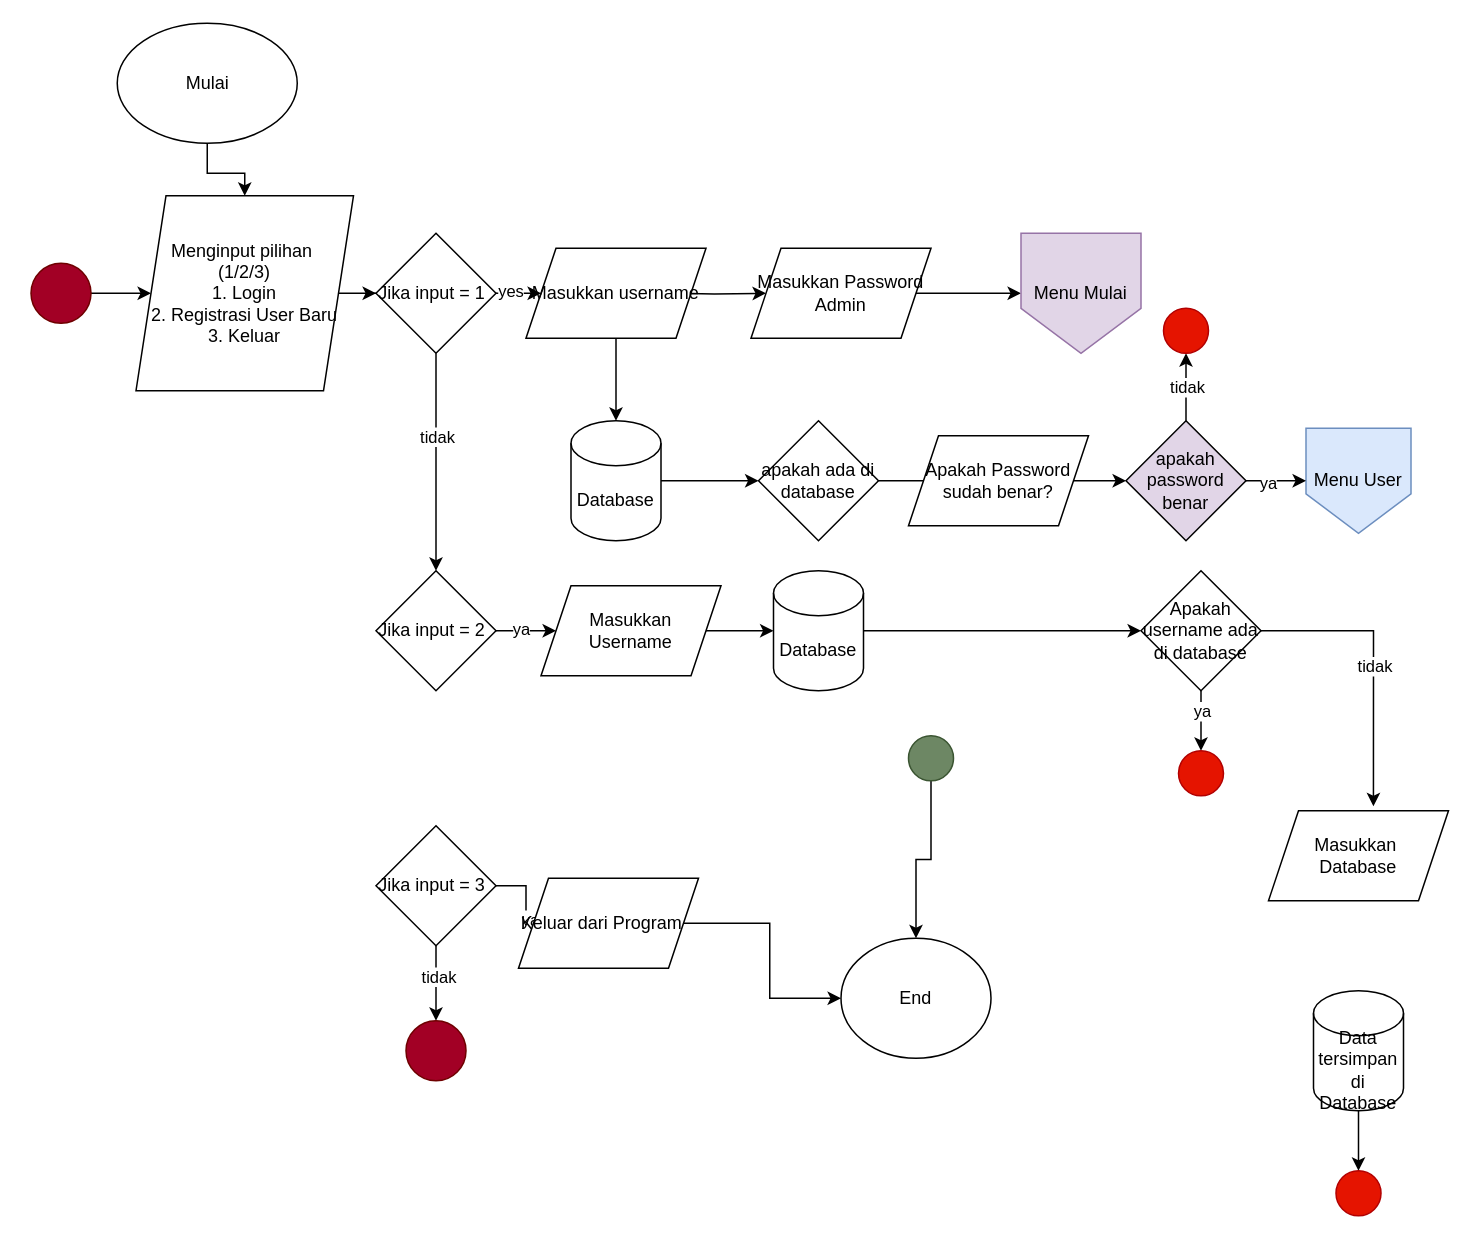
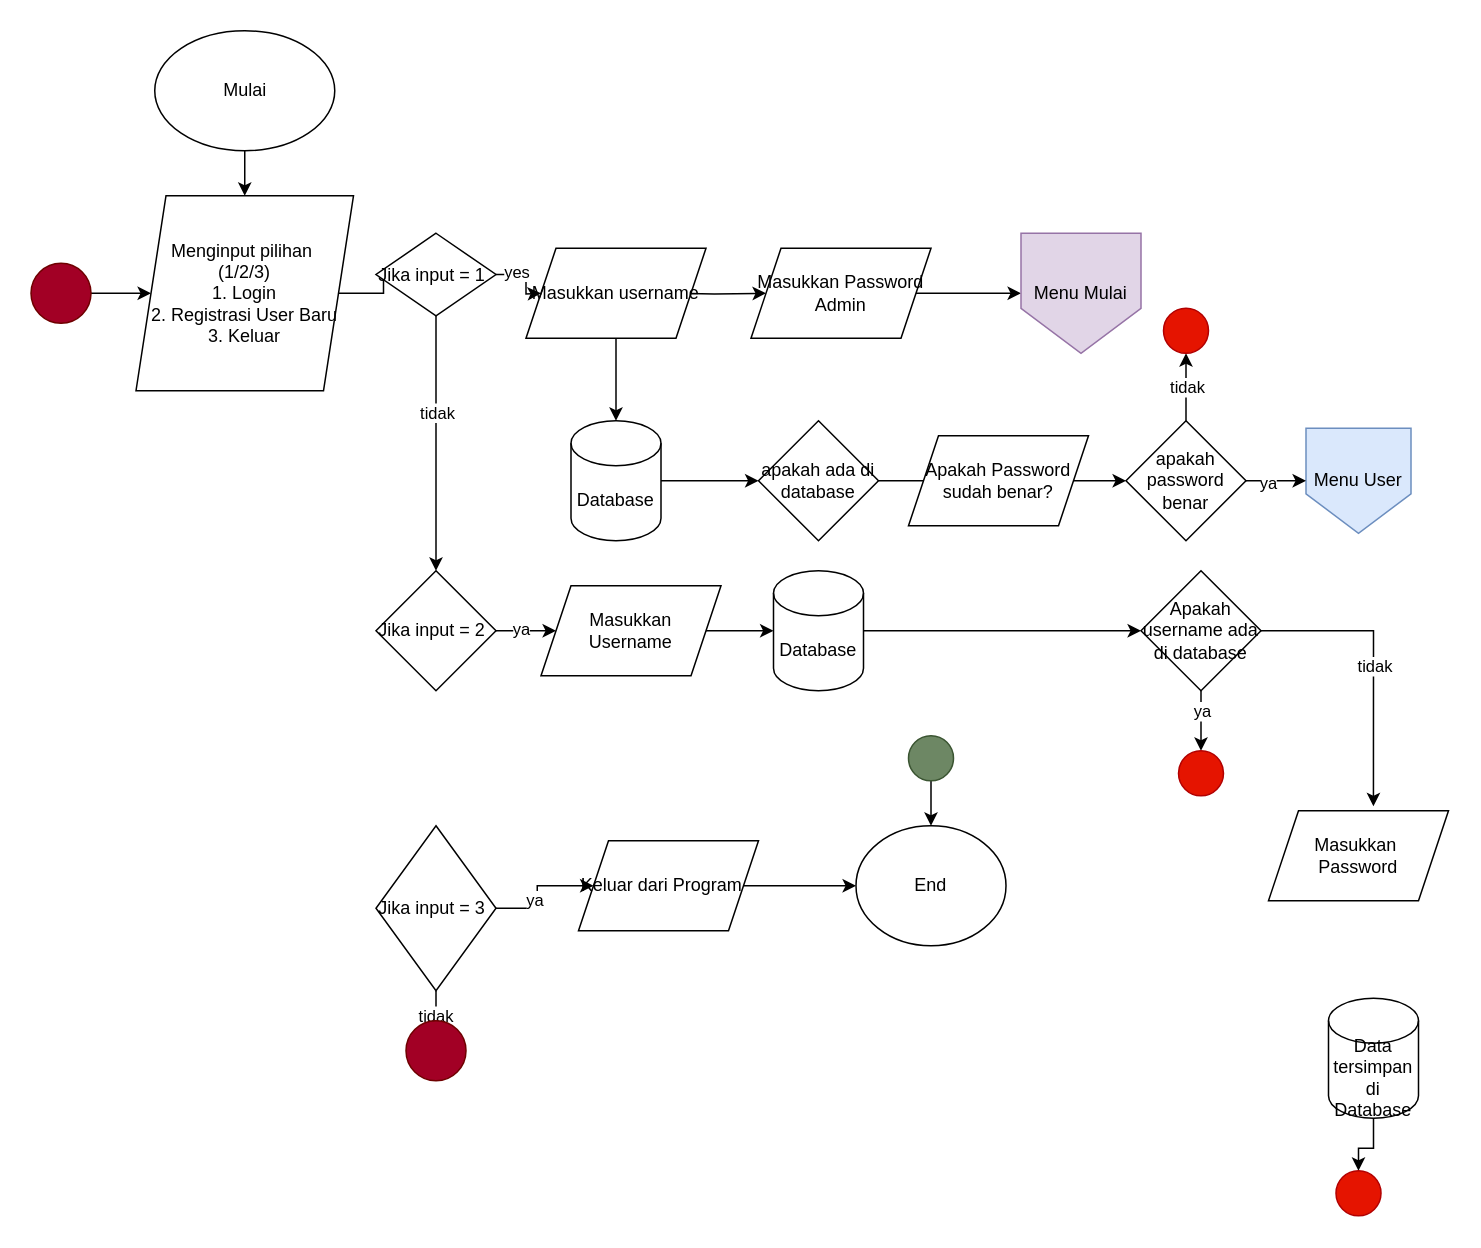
- <mxCell id="3" value="Mulai" style="ellipse;whiteSpace=wrap;html=1;" parent="1" vertex="1"><mxGeometry x="77.5" y="15" width="120" height="80" as="geometry" /></mxCell>
+ <mxCell id="3" value="Mulai" style="ellipse;whiteSpace=wrap;html=1;" parent="1" vertex="1"><mxGeometry x="102.5" y="20" width="120" height="80" as="geometry" /></mxCell>
- <mxCell id="10" value="Jika input = 1" style="rhombus;whiteSpace=wrap;html=1;align=left;" parent="1" vertex="1"><mxGeometry x="250" y="155" width="80" height="80" as="geometry" /></mxCell>
+ <mxCell id="10" value="Jika input = 1" style="rhombus;whiteSpace=wrap;html=1;align=left;" parent="1" vertex="1"><mxGeometry x="250" y="155" width="80" height="55" as="geometry" /></mxCell>
- <mxCell id="46" value="apakah password benar" style="rhombus;whiteSpace=wrap;html=1;fillColor=#e1d5e7;" parent="1" vertex="1"><mxGeometry x="750" y="280" width="80" height="80" as="geometry" /></mxCell>
+ <mxCell id="46" value="apakah password benar" style="rhombus;whiteSpace=wrap;html=1;" parent="1" vertex="1"><mxGeometry x="750" y="280" width="80" height="80" as="geometry" /></mxCell>
- <mxCell id="20" value="Masukkan&amp;nbsp;&lt;div&gt;Database&lt;/div&gt;" style="shape=parallelogram;perimeter=parallelogramPerimeter;whiteSpace=wrap;html=1;fixedSize=1;" parent="1" vertex="1"><mxGeometry x="845" y="540" width="120" height="60" as="geometry" /></mxCell>
+ <mxCell id="20" value="Masukkan&amp;nbsp;&lt;div&gt;Password&lt;/div&gt;" style="shape=parallelogram;perimeter=parallelogramPerimeter;whiteSpace=wrap;html=1;fixedSize=1;" parent="1" vertex="1"><mxGeometry x="845" y="540" width="120" height="60" as="geometry" /></mxCell>
- <mxCell id="18" value="Jika input = 3" style="rhombus;whiteSpace=wrap;html=1;align=left;" parent="1" vertex="1"><mxGeometry x="250" y="550" width="80" height="80" as="geometry" /></mxCell>
+ <mxCell id="18" value="Jika input = 3" style="rhombus;whiteSpace=wrap;html=1;align=left;" parent="1" vertex="1"><mxGeometry x="250" y="550" width="80" height="110" as="geometry" /></mxCell>
- <mxCell id="24" value="Keluar dari Program" style="shape=parallelogram;perimeter=parallelogramPerimeter;whiteSpace=wrap;html=1;fixedSize=1;align=left;" parent="1" vertex="1"><mxGeometry x="345" y="585" width="120" height="60" as="geometry" /></mxCell>
+ <mxCell id="24" value="Keluar dari Program" style="shape=parallelogram;perimeter=parallelogramPerimeter;whiteSpace=wrap;html=1;fixedSize=1;align=left;" parent="1" vertex="1"><mxGeometry x="385" y="560" width="120" height="60" as="geometry" /></mxCell>
- <mxCell id="33" value="End" style="ellipse;whiteSpace=wrap;html=1;align=center;" parent="1" vertex="1"><mxGeometry x="560" y="625" width="100" height="80" as="geometry" /></mxCell>
+ <mxCell id="33" value="End" style="ellipse;whiteSpace=wrap;html=1;align=center;" parent="1" vertex="1"><mxGeometry x="570" y="550" width="100" height="80" as="geometry" /></mxCell>
- <mxCell id="22" value="Data tersimpan di Database" style="shape=cylinder3;whiteSpace=wrap;html=1;boundedLbl=1;backgroundOutline=1;size=15;" parent="1" vertex="1"><mxGeometry x="875" y="660" width="60" height="80" as="geometry" /></mxCell>
+ <mxCell id="22" value="Data tersimpan di Database" style="shape=cylinder3;whiteSpace=wrap;html=1;boundedLbl=1;backgroundOutline=1;size=15;" parent="1" vertex="1"><mxGeometry x="885" y="665" width="60" height="80" as="geometry" /></mxCell>
